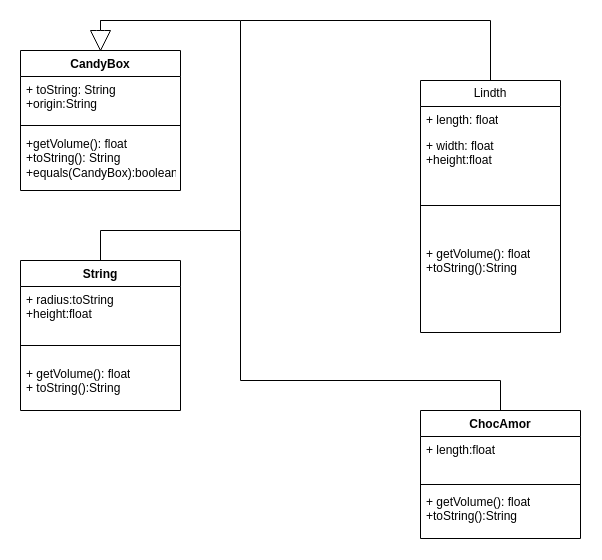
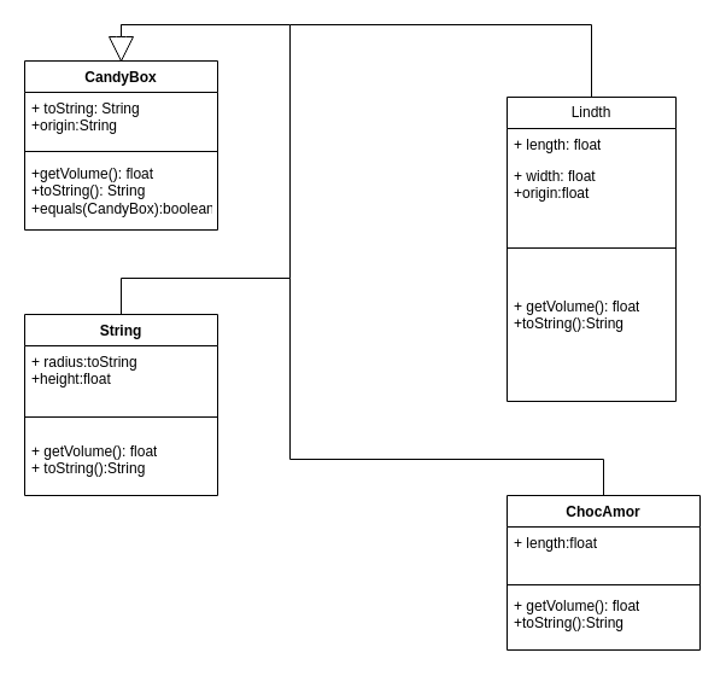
- <mxCell id="8" value="+ width: float&lt;br&gt;+height:float" style="text;strokeColor=none;fillColor=none;align=left;verticalAlign=top;spacingLeft=4;spacingRight=4;overflow=hidden;rotatable=0;points=[[0,0.5],[1,0.5]];portConstraint=eastwest;whiteSpace=wrap;html=1;" parent="6" vertex="1"><mxGeometry y="52" width="140" height="38" as="geometry" /></mxCell>
+ <mxCell id="8" value="+ width: float&lt;br&gt;+origin:float" style="text;strokeColor=none;fillColor=none;align=left;verticalAlign=top;spacingLeft=4;spacingRight=4;overflow=hidden;rotatable=0;points=[[0,0.5],[1,0.5]];portConstraint=eastwest;whiteSpace=wrap;html=1;" parent="6" vertex="1"><mxGeometry y="52" width="140" height="38" as="geometry" /></mxCell>
